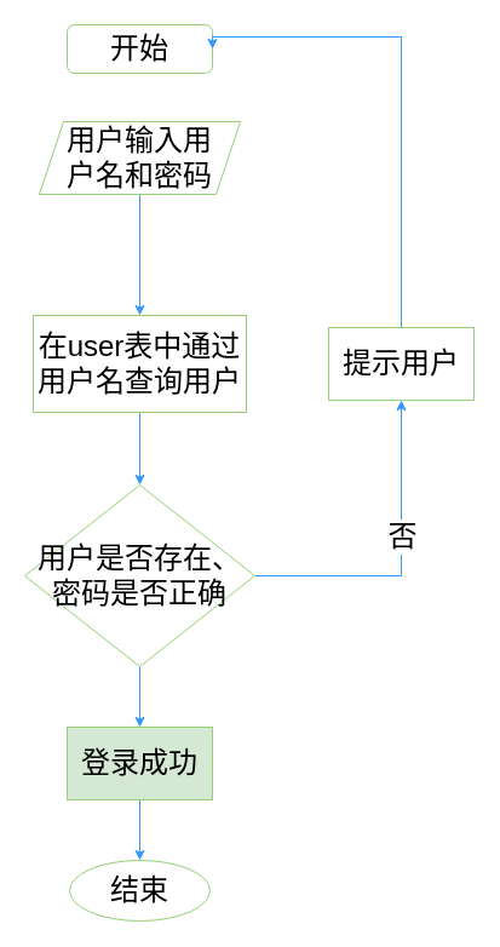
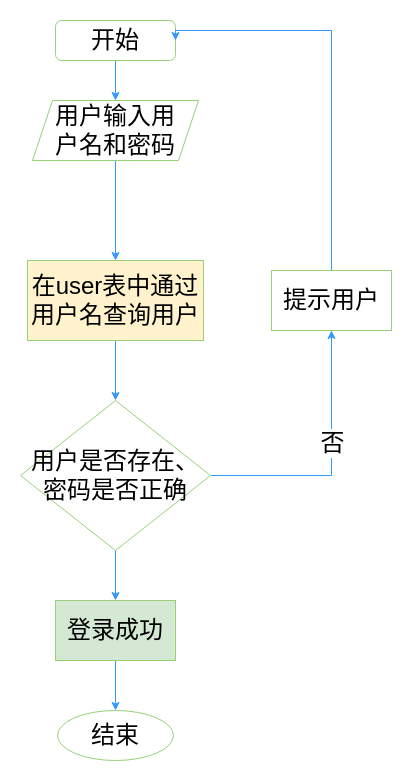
+ <mxCell id="2" style="edgeStyle=orthogonalEdgeStyle;rounded=0;orthogonalLoop=1;jettySize=auto;html=1;fontSize=24;strokeColor=#3399FF;" edge="1" parent="1" source="3" target="5"><mxGeometry relative="1" as="geometry"><mxPoint x="115" y="110" as="targetPoint" /></mxGeometry></mxCell>
- <mxCell id="7" value="在user表中通过用户名查询用户" style="rounded=0;whiteSpace=wrap;html=1;fontSize=24;strokeColor=#97D077;" vertex="1" parent="1"><mxGeometry x="27" y="260" width="176" height="80" as="geometry" /></mxCell>
+ <mxCell id="7" value="在user表中通过用户名查询用户" style="rounded=0;whiteSpace=wrap;html=1;fontSize=24;strokeColor=#97D077;fillColor=#fff2cc;" vertex="1" parent="1"><mxGeometry x="27" y="260" width="176" height="80" as="geometry" /></mxCell>
